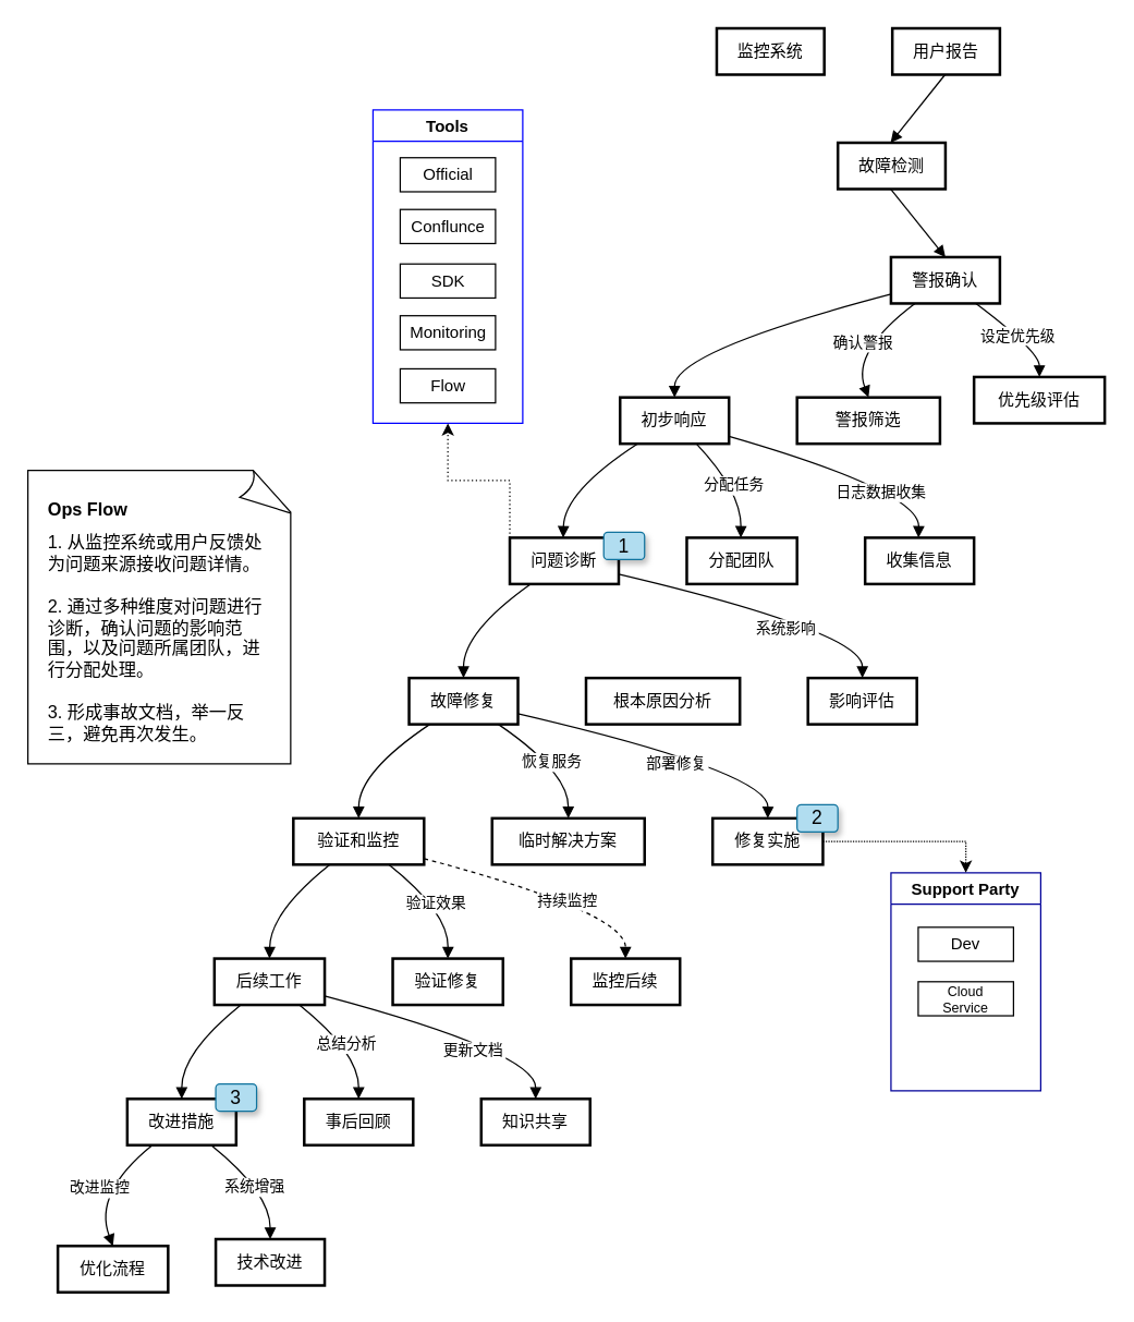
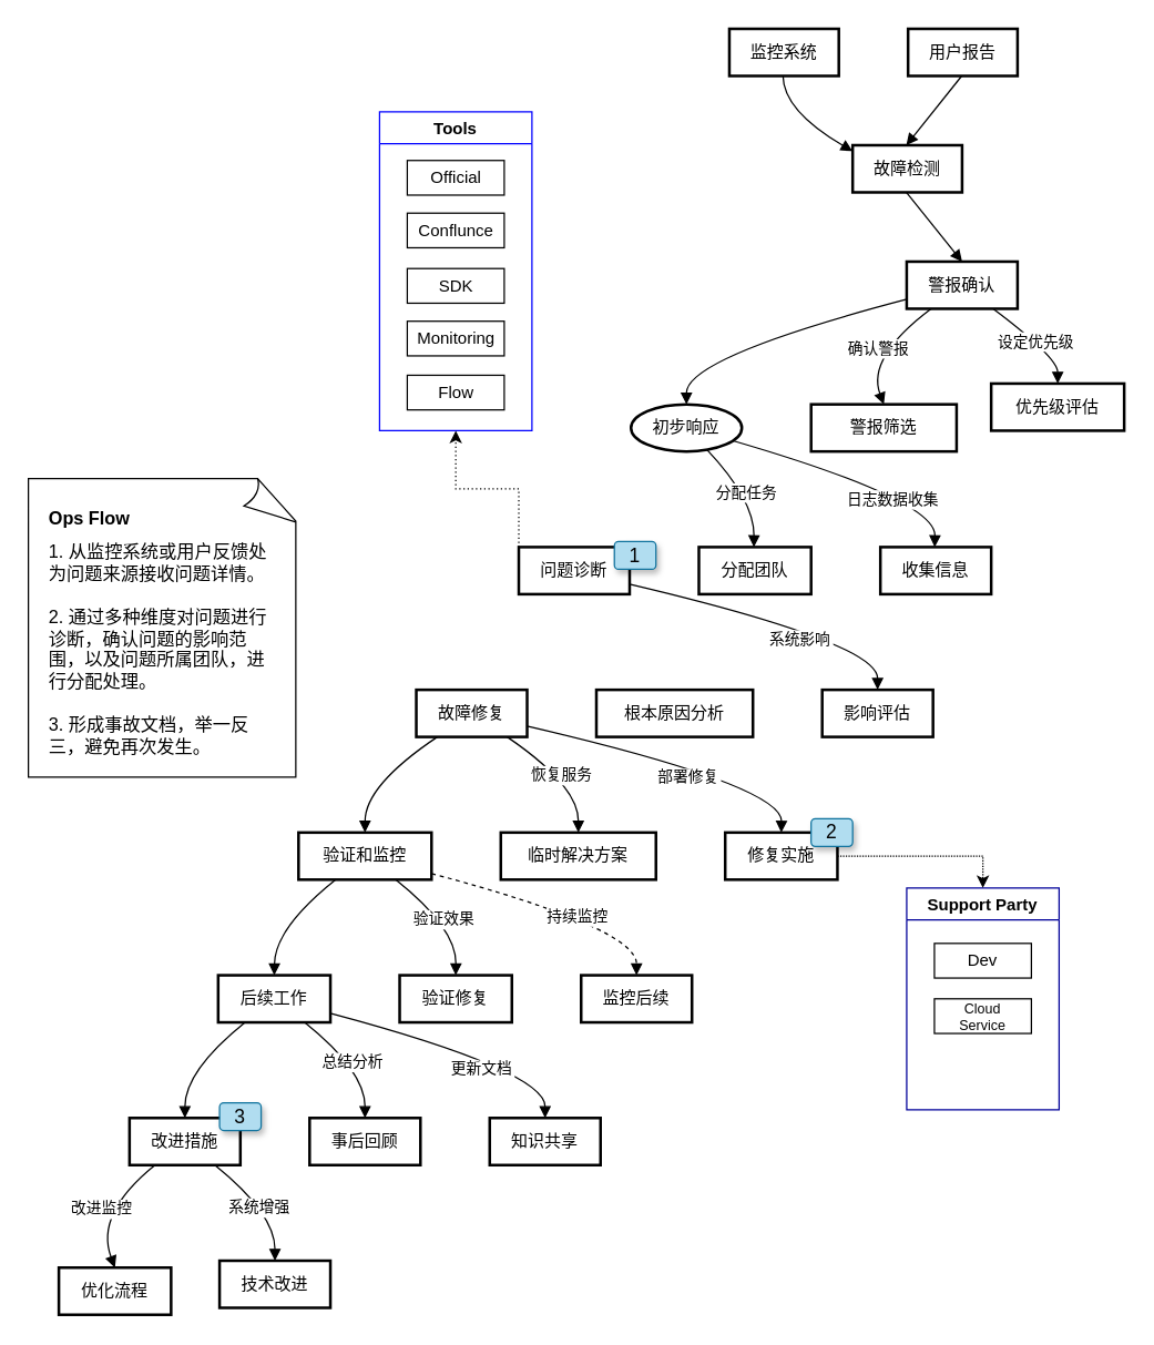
+ <mxCell id="44" value="" style="curved=1;startArrow=none;endArrow=block;exitX=0.49;exitY=1;entryX=-0.01;entryY=0.12;rounded=0;" edge="1" parent="1" source="20" target="11"><mxGeometry relative="1" as="geometry"><Array as="points"><mxPoint x="565" y="79" /></Array></mxGeometry></mxCell>
- <mxCell id="13" value="初步响应" style="whiteSpace=wrap;strokeWidth=2;" vertex="1" parent="1"><mxGeometry x="455" y="291" width="80" height="34" as="geometry" /></mxCell>
+ <mxCell id="13" value="初步响应" style="ellipse;whiteSpace=wrap;strokeWidth=2;" vertex="1" parent="1"><mxGeometry x="455" y="291" width="80" height="34" as="geometry" /></mxCell>
- <mxCell id="39" value="" style="curved=1;startArrow=none;endArrow=block;exitX=0.16;exitY=1;entryX=0.49;entryY=0;rounded=0;" edge="1" parent="1" source="13" target="15"><mxGeometry relative="1" as="geometry"><Array as="points"><mxPoint x="414" y="360" /></Array></mxGeometry></mxCell>
- <mxCell id="40" value="" style="curved=1;startArrow=none;endArrow=block;exitX=0.19;exitY=1;entryX=0.5;entryY=0;rounded=0;" edge="1" parent="1" source="15" target="16"><mxGeometry relative="1" as="geometry"><Array as="points"><mxPoint x="340" y="463" /></Array></mxGeometry></mxCell>
